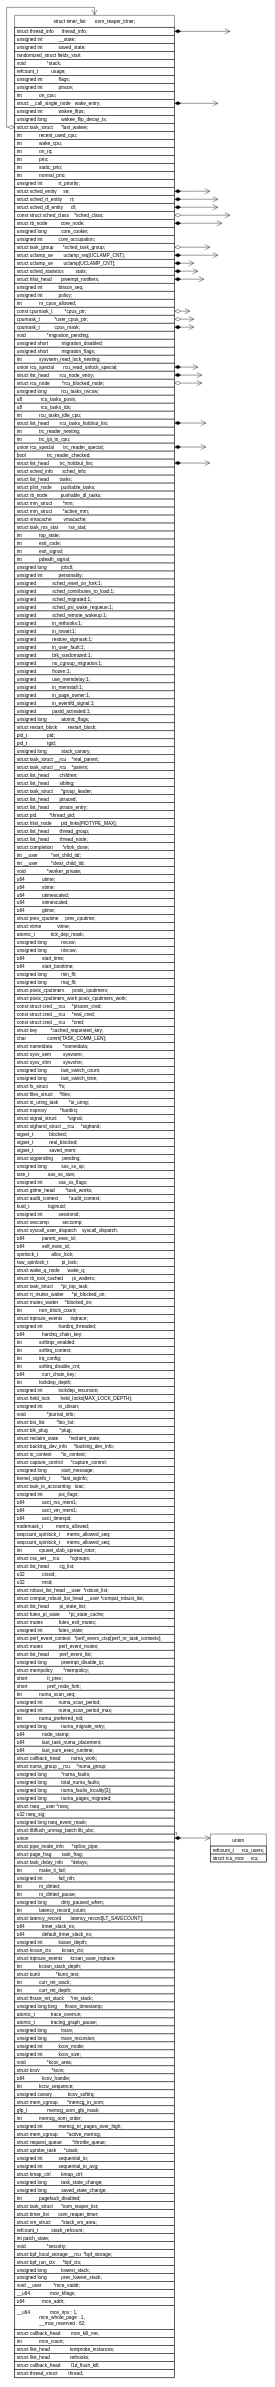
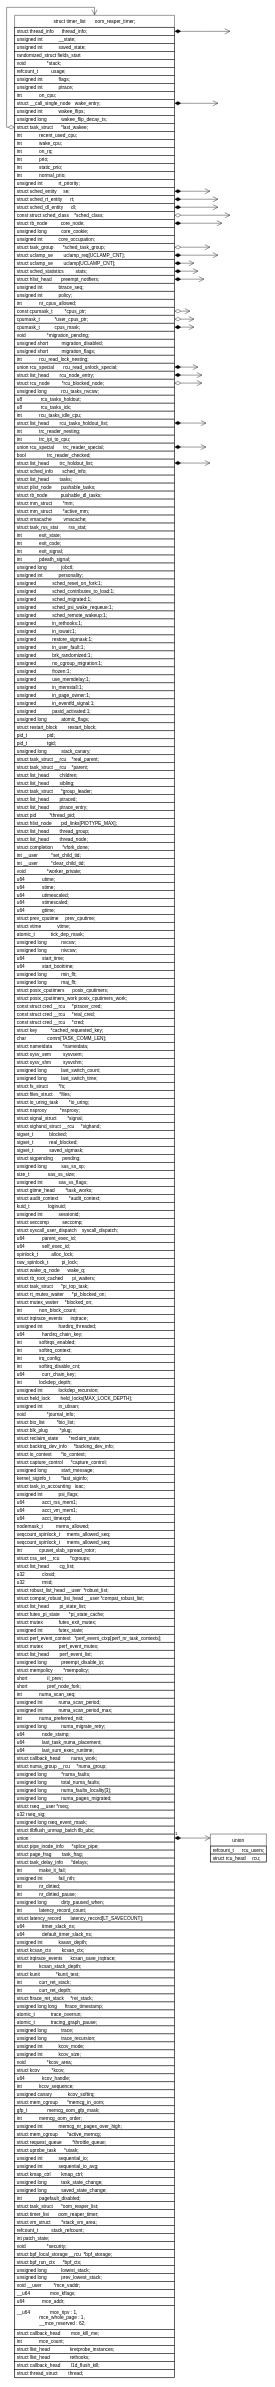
- <mxCell id="44" value="int             sysvsem_read_lock_nesting;" style="text;strokeColor=default;fillColor=none;align=left;verticalAlign=middle;spacingLeft=4;spacingRight=4;overflow=hidden;rotatable=0;points=[[0,0.5],[1,0.5]];portConstraint=eastwest;" vertex="1" parent="2"><mxGeometry y="850" width="400" height="20" as="geometry" /></mxCell>
+ <mxCell id="44" value="int             rcu_read_lock_nesting;" style="text;strokeColor=default;fillColor=none;align=left;verticalAlign=middle;spacingLeft=4;spacingRight=4;overflow=hidden;rotatable=0;points=[[0,0.5],[1,0.5]];portConstraint=eastwest;" vertex="1" parent="2"><mxGeometry y="850" width="400" height="20" as="geometry" /></mxCell>
- <mxCell id="49" value="u8              rcu_tasks_posix;" style="text;strokeColor=default;fillColor=none;align=left;verticalAlign=middle;spacingLeft=4;spacingRight=4;overflow=hidden;rotatable=0;points=[[0,0.5],[1,0.5]];portConstraint=eastwest;" vertex="1" parent="2"><mxGeometry y="950" width="400" height="20" as="geometry" /></mxCell>
+ <mxCell id="49" value="u8              rcu_tasks_holdout;" style="text;strokeColor=default;fillColor=none;align=left;verticalAlign=middle;spacingLeft=4;spacingRight=4;overflow=hidden;rotatable=0;points=[[0,0.5],[1,0.5]];portConstraint=eastwest;" vertex="1" parent="2"><mxGeometry y="950" width="400" height="20" as="geometry" /></mxCell>
- <mxCell id="66" value="int             top_state;" style="text;strokeColor=default;fillColor=none;align=left;verticalAlign=middle;spacingLeft=4;spacingRight=4;overflow=hidden;rotatable=0;points=[[0,0.5],[1,0.5]];portConstraint=eastwest;" vertex="1" parent="2"><mxGeometry y="1290" width="400" height="20" as="geometry" /></mxCell>
+ <mxCell id="66" value="int             exit_state;" style="text;strokeColor=default;fillColor=none;align=left;verticalAlign=middle;spacingLeft=4;spacingRight=4;overflow=hidden;rotatable=0;points=[[0,0.5],[1,0.5]];portConstraint=eastwest;" vertex="1" parent="2"><mxGeometry y="1290" width="400" height="20" as="geometry" /></mxCell>
- <mxCell id="138" value="struct nsproxy          *hardirq;" style="text;strokeColor=default;fillColor=none;align=left;verticalAlign=middle;spacingLeft=4;spacingRight=4;overflow=hidden;rotatable=0;points=[[0,0.5],[1,0.5]];portConstraint=eastwest;" vertex="1" parent="2"><mxGeometry y="2730" width="400" height="20" as="geometry" /></mxCell>
+ <mxCell id="138" value="struct nsproxy          *nsproxy;" style="text;strokeColor=default;fillColor=none;align=left;verticalAlign=middle;spacingLeft=4;spacingRight=4;overflow=hidden;rotatable=0;points=[[0,0.5],[1,0.5]];portConstraint=eastwest;" vertex="1" parent="2"><mxGeometry y="2730" width="400" height="20" as="geometry" /></mxCell>
- <mxCell id="143" value="sigset_t            saved_mem;" style="text;strokeColor=default;fillColor=none;align=left;verticalAlign=middle;spacingLeft=4;spacingRight=4;overflow=hidden;rotatable=0;points=[[0,0.5],[1,0.5]];portConstraint=eastwest;" vertex="1" parent="2"><mxGeometry y="2830" width="400" height="20" as="geometry" /></mxCell>
+ <mxCell id="143" value="sigset_t            saved_sigmask;" style="text;strokeColor=default;fillColor=none;align=left;verticalAlign=middle;spacingLeft=4;spacingRight=4;overflow=hidden;rotatable=0;points=[[0,0.5],[1,0.5]];portConstraint=eastwest;" vertex="1" parent="2"><mxGeometry y="2830" width="400" height="20" as="geometry" /></mxCell>
- <mxCell id="320" value="struct rcu_mce     rcu;" style="text;strokeColor=default;fillColor=none;align=left;verticalAlign=middle;spacingLeft=4;spacingRight=4;overflow=hidden;rotatable=0;points=[[0,0.5],[1,0.5]];portConstraint=eastwest;" vertex="1" parent="318"><mxGeometry y="50" width="140" height="20" as="geometry" /></mxCell>
+ <mxCell id="320" value="struct rcu_head     rcu;" style="text;strokeColor=default;fillColor=none;align=left;verticalAlign=middle;spacingLeft=4;spacingRight=4;overflow=hidden;rotatable=0;points=[[0,0.5],[1,0.5]];portConstraint=eastwest;" vertex="1" parent="318"><mxGeometry y="50" width="140" height="20" as="geometry" /></mxCell>
